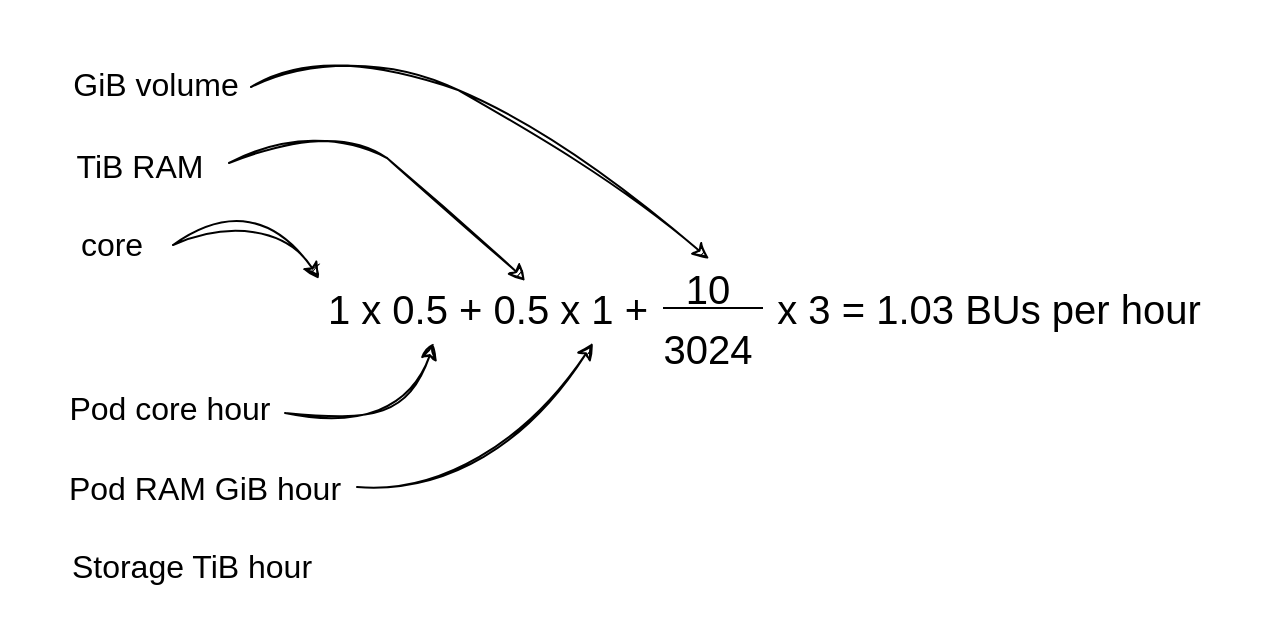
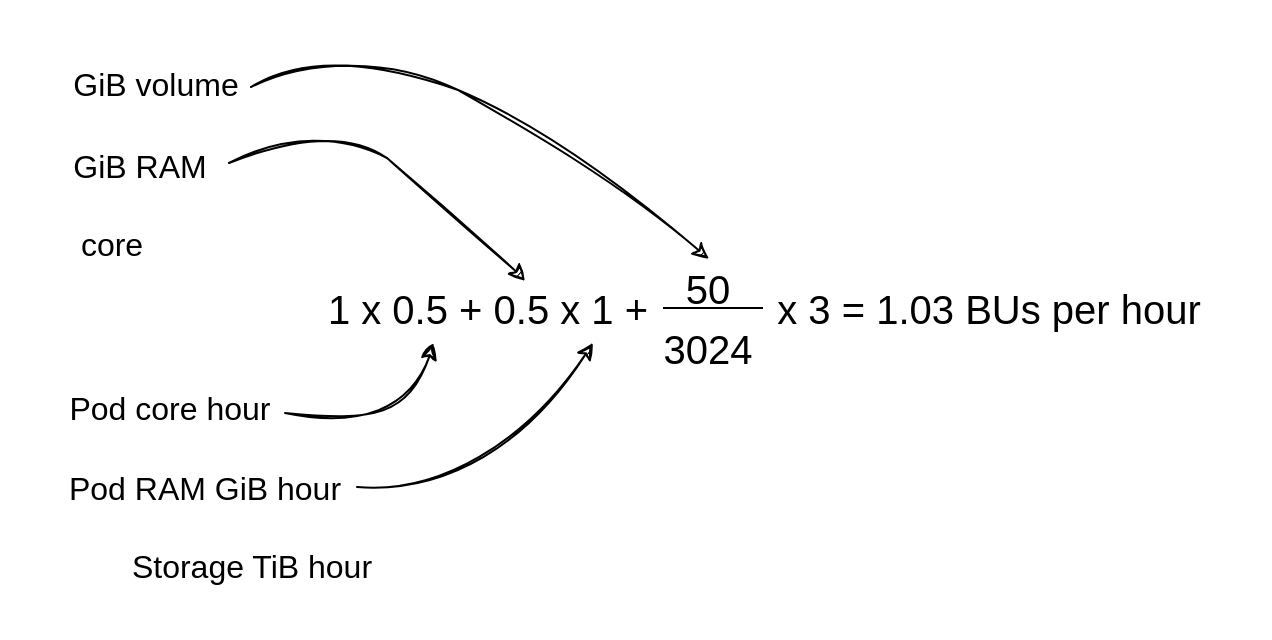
- <mxCell id="13" value="&lt;font style=&quot;font-size: 16px;&quot;&gt;TiB RAM&lt;/font&gt;" style="text;html=1;align=center;verticalAlign=middle;whiteSpace=wrap;rounded=0;" vertex="1" parent="1"><mxGeometry x="20" y="68" width="100" height="30" as="geometry" /></mxCell>
+ <mxCell id="13" value="&lt;font style=&quot;font-size: 16px;&quot;&gt;GiB RAM&lt;/font&gt;" style="text;html=1;align=center;verticalAlign=middle;whiteSpace=wrap;rounded=0;" vertex="1" parent="1"><mxGeometry x="20" y="68" width="100" height="30" as="geometry" /></mxCell>
- <mxCell id="2" value="" style="curved=1;endArrow=classic;html=1;rounded=0;exitX=1;exitY=0.5;exitDx=0;exitDy=0;entryX=0;entryY=0;entryDx=0;entryDy=0;sketch=1;curveFitting=1;jiggle=2;" edge="1" parent="1" source="8" target="3"><mxGeometry width="50" height="50" relative="1" as="geometry"><mxPoint x="125" y="89" as="sourcePoint" /><mxPoint x="175" y="139" as="targetPoint" /><Array as="points"><mxPoint x="134" y="99" /></Array></mxGeometry></mxCell>
- <mxCell id="4" value="&lt;font style=&quot;font-size: 20px;&quot;&gt;10&lt;/font&gt;" style="text;html=1;align=center;verticalAlign=middle;whiteSpace=wrap;rounded=0;" vertex="1" parent="1"><mxGeometry x="324" y="129" width="60" height="30" as="geometry" /></mxCell>
+ <mxCell id="4" value="&lt;font style=&quot;font-size: 20px;&quot;&gt;50&lt;/font&gt;" style="text;html=1;align=center;verticalAlign=middle;whiteSpace=wrap;rounded=0;" vertex="1" parent="1"><mxGeometry x="324" y="129" width="60" height="30" as="geometry" /></mxCell>
- <mxCell id="9" value="&lt;font style=&quot;font-size: 16px;&quot;&gt;Storage TiB hour&lt;/font&gt;" style="text;html=1;align=center;verticalAlign=middle;whiteSpace=wrap;rounded=0;" vertex="1" parent="1"><mxGeometry x="21" y="268" width="150" height="30" as="geometry" /></mxCell>
+ <mxCell id="9" value="&lt;font style=&quot;font-size: 16px;&quot;&gt;Storage TiB hour&lt;/font&gt;" style="text;html=1;align=center;verticalAlign=middle;whiteSpace=wrap;rounded=0;" vertex="1" parent="1"><mxGeometry x="51" y="268" width="150" height="30" as="geometry" /></mxCell>
